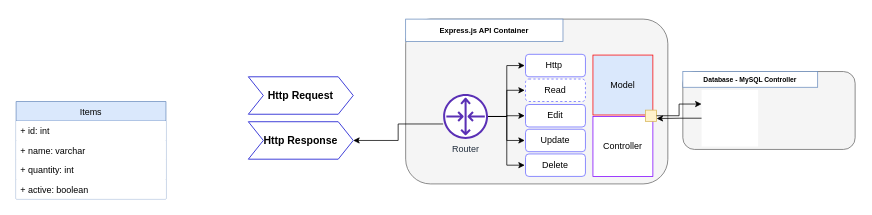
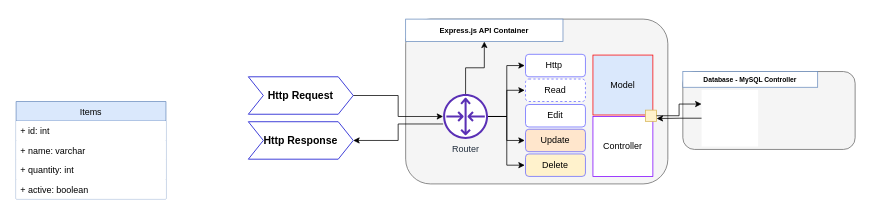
+ <mxCell id="21" style="edgeStyle=orthogonalEdgeStyle;rounded=0;orthogonalLoop=1;jettySize=auto;html=1;fontSize=14;" edge="1" parent="2" source="22" target="15"><mxGeometry relative="1" as="geometry" /></mxCell>
- <mxCell id="18" style="edgeStyle=orthogonalEdgeStyle;rounded=0;orthogonalLoop=1;jettySize=auto;html=1;entryX=0;entryY=0.5;entryDx=0;entryDy=0;" edge="1" parent="2" source="15" target="9"><mxGeometry relative="1" as="geometry" /></mxCell>
+ <mxCell id="18" style="edgeStyle=orthogonalEdgeStyle;rounded=0;orthogonalLoop=1;jettySize=auto;html=1;" edge="1" parent="2" source="15" target="4"><mxGeometry relative="1" as="geometry" /></mxCell>
- <mxCell id="10" value="Update" style="rounded=1;whiteSpace=wrap;html=1;strokeWidth=1;strokeColor=#6666FF;perimeterSpacing=1;" vertex="1" parent="2"><mxGeometry x="370" y="152" width="80" height="30" as="geometry" /></mxCell>
+ <mxCell id="10" value="Update" style="rounded=1;whiteSpace=wrap;html=1;strokeWidth=1;strokeColor=#6666FF;perimeterSpacing=1;fillColor=#ffe6cc;" vertex="1" parent="2"><mxGeometry x="370" y="152" width="80" height="30" as="geometry" /></mxCell>
- <mxCell id="11" value="Delete" style="rounded=1;whiteSpace=wrap;html=1;strokeWidth=1;strokeColor=#6666FF;perimeterSpacing=1;" vertex="1" parent="2"><mxGeometry x="370" y="185" width="80" height="30" as="geometry" /></mxCell>
+ <mxCell id="11" value="Delete" style="rounded=1;whiteSpace=wrap;html=1;strokeWidth=1;strokeColor=#6666FF;perimeterSpacing=1;fillColor=#fff2cc;" vertex="1" parent="2"><mxGeometry x="370" y="185" width="80" height="30" as="geometry" /></mxCell>
